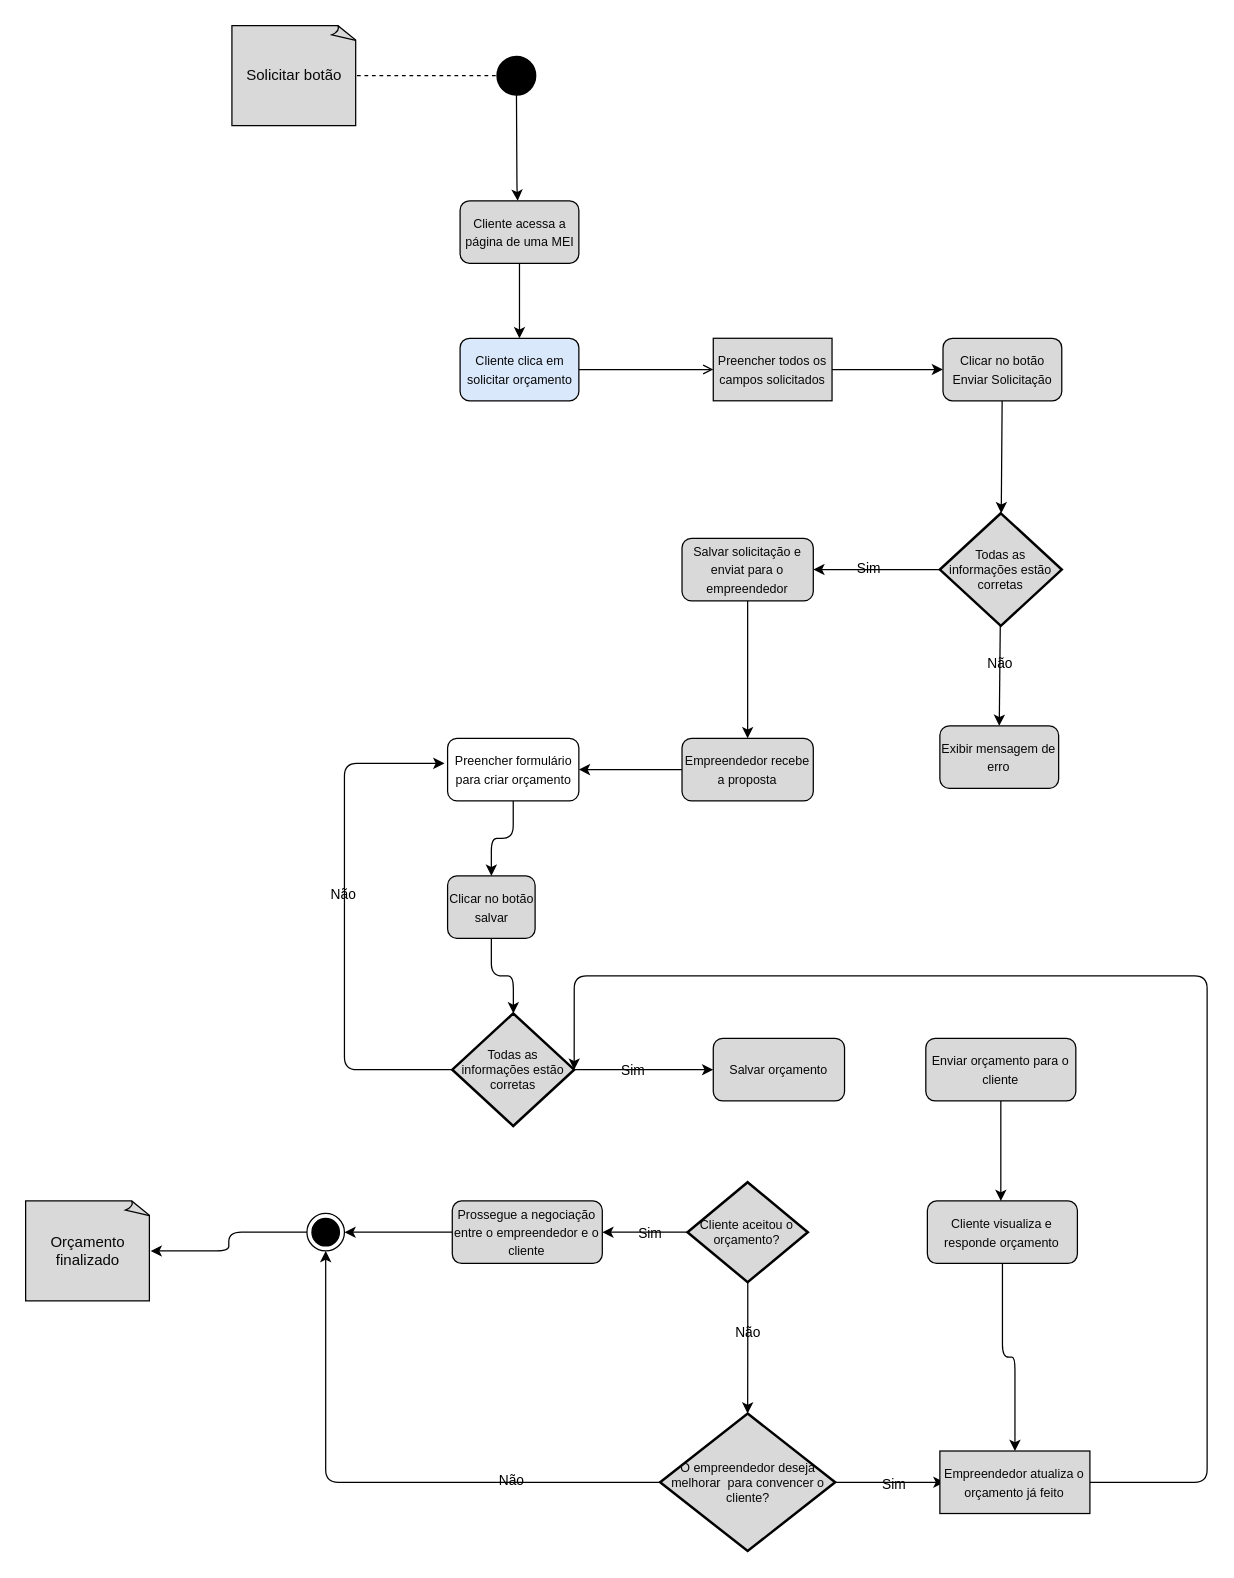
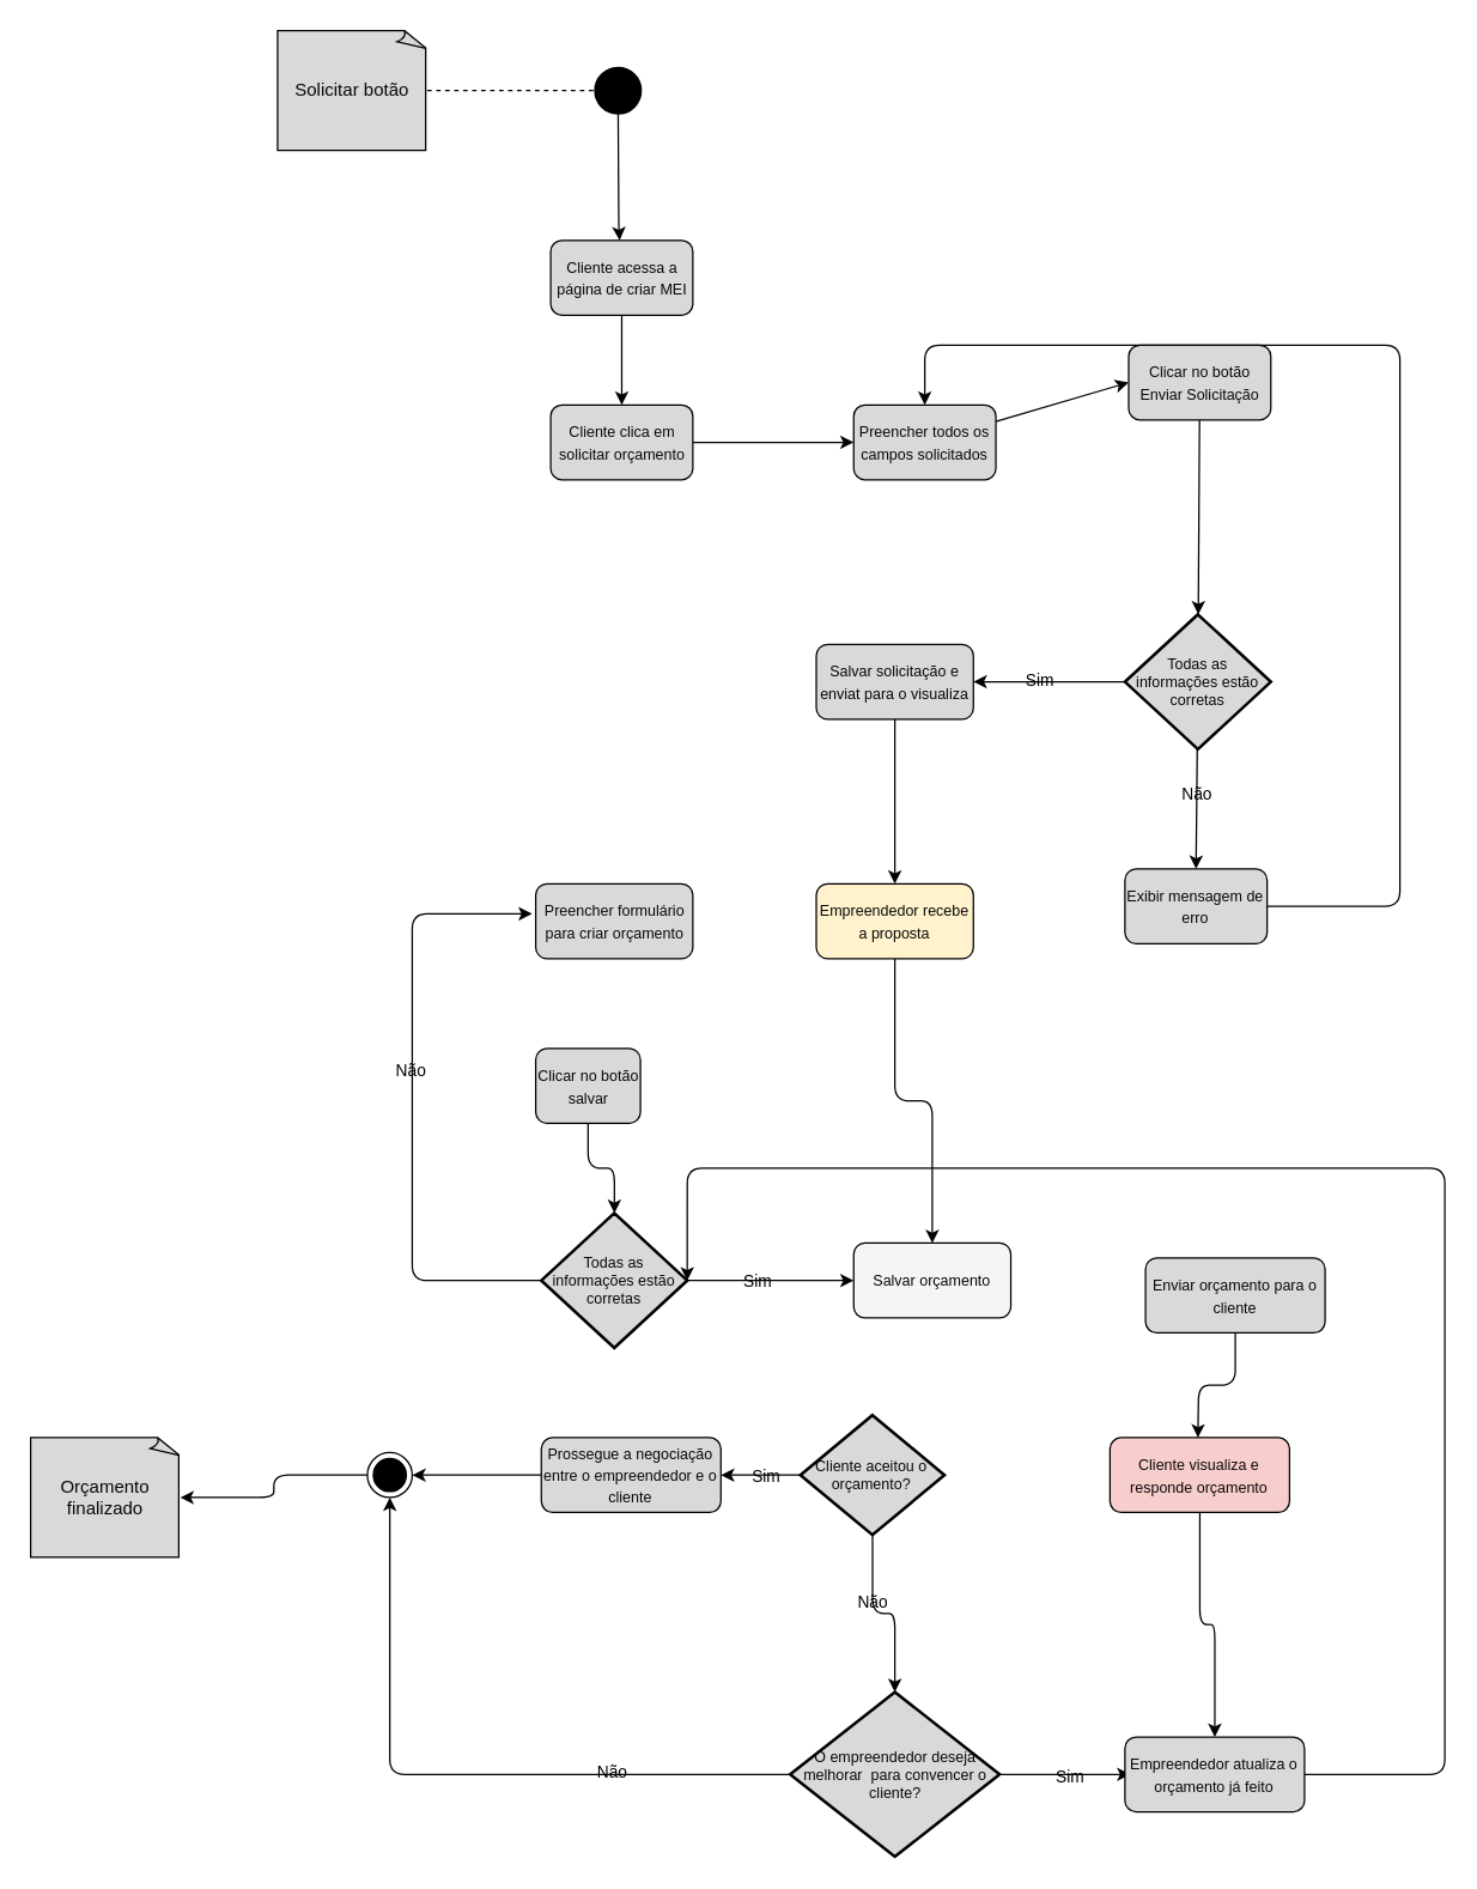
- <mxCell id="7" value="&lt;font style=&quot;font-size: 10px;&quot;&gt;Cliente acessa a página de uma MEI&lt;/font&gt;" style="rounded=1;whiteSpace=wrap;html=1;strokeColor=#000000;fontColor=#080808;fillColor=#D9D9D9;" parent="1" vertex="1"><mxGeometry x="367.5" y="160" width="95" height="50" as="geometry" /></mxCell>
+ <mxCell id="7" value="&lt;font style=&quot;font-size: 10px;&quot;&gt;Cliente acessa a página de criar MEI&lt;/font&gt;" style="rounded=1;whiteSpace=wrap;html=1;strokeColor=#000000;fontColor=#080808;fillColor=#D9D9D9;" parent="1" vertex="1"><mxGeometry x="367.5" y="160" width="95" height="50" as="geometry" /></mxCell>
+ <mxCell id="21" style="edgeStyle=orthogonalEdgeStyle;html=1;entryX=0.5;entryY=0;entryDx=0;entryDy=0;strokeColor=#000000;" edge="1" parent="1" source="22" target="11"><mxGeometry relative="1" as="geometry"><Array as="points"><mxPoint x="935" y="605" /><mxPoint x="935" y="230" /><mxPoint x="618" y="230" /></Array></mxGeometry></mxCell>
- <mxCell id="9" value="&lt;font style=&quot;font-size: 10px;&quot;&gt;Cliente clica em solicitar orçamento&lt;/font&gt;" style="rounded=1;whiteSpace=wrap;html=1;strokeColor=#000000;fontColor=#080808;fillColor=#dae8fc;" parent="1" vertex="1"><mxGeometry x="367.5" y="270" width="95" height="50" as="geometry" /></mxCell>
+ <mxCell id="9" value="&lt;font style=&quot;font-size: 10px;&quot;&gt;Cliente clica em solicitar orçamento&lt;/font&gt;" style="rounded=1;whiteSpace=wrap;html=1;strokeColor=#000000;fontColor=#080808;fillColor=#D9D9D9;" parent="1" vertex="1"><mxGeometry x="367.5" y="270" width="95" height="50" as="geometry" /></mxCell>
- <mxCell id="8" style="edgeStyle=none;html=1;entryX=0;entryY=0.5;entryDx=0;entryDy=0;strokeColor=#000000;endArrow=open;" edge="1" parent="1" source="9" target="11"><mxGeometry relative="1" as="geometry" /></mxCell>
+ <mxCell id="8" style="edgeStyle=none;html=1;entryX=0;entryY=0.5;entryDx=0;entryDy=0;strokeColor=#000000;" edge="1" parent="1" source="9" target="11"><mxGeometry relative="1" as="geometry" /></mxCell>
- <mxCell id="11" value="&lt;font style=&quot;font-size: 10px;&quot;&gt;Preencher todos os campos solicitados&lt;/font&gt;" style="whiteSpace=wrap;html=1;strokeColor=#000000;fontColor=#080808;fillColor=#D9D9D9;rounded=0;" parent="1" vertex="1"><mxGeometry x="570" y="270" width="95" height="50" as="geometry" /></mxCell>
+ <mxCell id="11" value="&lt;font style=&quot;font-size: 10px;&quot;&gt;Preencher todos os campos solicitados&lt;/font&gt;" style="rounded=1;whiteSpace=wrap;html=1;strokeColor=#000000;fontColor=#080808;fillColor=#D9D9D9;" parent="1" vertex="1"><mxGeometry x="570" y="270" width="95" height="50" as="geometry" /></mxCell>
- <mxCell id="13" value="&lt;span style=&quot;font-size: 10px;&quot;&gt;Clicar no botão Enviar Solicitação&lt;/span&gt;" style="rounded=1;whiteSpace=wrap;html=1;strokeColor=#000000;fontColor=#080808;fillColor=#D9D9D9;" parent="1" vertex="1"><mxGeometry x="753.75" y="270" width="95" height="50" as="geometry" /></mxCell>
+ <mxCell id="13" value="&lt;span style=&quot;font-size: 10px;&quot;&gt;Clicar no botão Enviar Solicitação&lt;/span&gt;" style="rounded=1;whiteSpace=wrap;html=1;strokeColor=#000000;fontColor=#080808;fillColor=#D9D9D9;" parent="1" vertex="1"><mxGeometry x="753.75" y="230" width="95" height="50" as="geometry" /></mxCell>
- <mxCell id="20" value="&lt;span style=&quot;font-size: 10px;&quot;&gt;Salvar solicitação e enviat para o empreendedor&lt;/span&gt;" style="rounded=1;whiteSpace=wrap;html=1;strokeColor=#000000;fontColor=#080808;fillColor=#D9D9D9;" parent="1" vertex="1"><mxGeometry x="545" y="430" width="105" height="50" as="geometry" /></mxCell>
+ <mxCell id="20" value="&lt;span style=&quot;font-size: 10px;&quot;&gt;Salvar solicitação e enviat para o visualiza&lt;/span&gt;" style="rounded=1;whiteSpace=wrap;html=1;strokeColor=#000000;fontColor=#080808;fillColor=#D9D9D9;" parent="1" vertex="1"><mxGeometry x="545" y="430" width="105" height="50" as="geometry" /></mxCell>
- <mxCell id="26" value="&lt;span style=&quot;font-size: 10px;&quot;&gt;Preencher formulário para criar orçamento&lt;/span&gt;" style="rounded=1;whiteSpace=wrap;html=1;strokeColor=#000000;fontColor=#080808;fillColor=#ffffff;" vertex="1" parent="1"><mxGeometry x="357.5" y="590" width="105" height="50" as="geometry" /></mxCell>
+ <mxCell id="26" value="&lt;span style=&quot;font-size: 10px;&quot;&gt;Preencher formulário para criar orçamento&lt;/span&gt;" style="rounded=1;whiteSpace=wrap;html=1;strokeColor=#000000;fontColor=#080808;fillColor=#D9D9D9;" vertex="1" parent="1"><mxGeometry x="357.5" y="590" width="105" height="50" as="geometry" /></mxCell>
- <mxCell id="23" style="edgeStyle=orthogonalEdgeStyle;html=1;entryX=1;entryY=0.5;entryDx=0;entryDy=0;strokeColor=#000000;" edge="1" parent="1" source="24" target="26"><mxGeometry relative="1" as="geometry" /></mxCell>
+ <mxCell id="23" style="edgeStyle=orthogonalEdgeStyle;html=1;strokeColor=#000000;" edge="1" parent="1" source="24" target="34"><mxGeometry relative="1" as="geometry" /></mxCell>
- <mxCell id="24" value="&lt;span style=&quot;font-size: 10px;&quot;&gt;Empreendedor recebe a proposta&lt;/span&gt;" style="rounded=1;whiteSpace=wrap;html=1;strokeColor=#000000;fontColor=#080808;fillColor=#D9D9D9;" vertex="1" parent="1"><mxGeometry x="545" y="590" width="105" height="50" as="geometry" /></mxCell>
+ <mxCell id="24" value="&lt;span style=&quot;font-size: 10px;&quot;&gt;Empreendedor recebe a proposta&lt;/span&gt;" style="rounded=1;whiteSpace=wrap;html=1;strokeColor=#000000;fontColor=#080808;fillColor=#fff2cc;" vertex="1" parent="1"><mxGeometry x="545" y="590" width="105" height="50" as="geometry" /></mxCell>
- <mxCell id="25" style="edgeStyle=orthogonalEdgeStyle;html=1;strokeColor=#000000;" edge="1" parent="1" source="26" target="28"><mxGeometry relative="1" as="geometry" /></mxCell>
- <mxCell id="34" value="&lt;span style=&quot;font-size: 10px;&quot;&gt;Salvar orçamento&lt;/span&gt;" style="rounded=1;whiteSpace=wrap;html=1;strokeColor=#000000;fontColor=#080808;fillColor=#D9D9D9;" vertex="1" parent="1"><mxGeometry x="570" y="830" width="105" height="50" as="geometry" /></mxCell>
+ <mxCell id="34" value="&lt;span style=&quot;font-size: 10px;&quot;&gt;Salvar orçamento&lt;/span&gt;" style="rounded=1;whiteSpace=wrap;html=1;strokeColor=#000000;fontColor=#080808;fillColor=#f5f5f5;" vertex="1" parent="1"><mxGeometry x="570" y="830" width="105" height="50" as="geometry" /></mxCell>
- <mxCell id="36" value="&lt;span style=&quot;font-size: 10px;&quot;&gt;Enviar orçamento para o cliente&lt;/span&gt;" style="rounded=1;whiteSpace=wrap;html=1;strokeColor=#000000;fontColor=#080808;fillColor=#D9D9D9;" vertex="1" parent="1"><mxGeometry x="740" y="830" width="120" height="50" as="geometry" /></mxCell>
+ <mxCell id="36" value="&lt;span style=&quot;font-size: 10px;&quot;&gt;Enviar orçamento para o cliente&lt;/span&gt;" style="rounded=1;whiteSpace=wrap;html=1;strokeColor=#000000;fontColor=#080808;fillColor=#D9D9D9;" vertex="1" parent="1"><mxGeometry x="765" y="840" width="120" height="50" as="geometry" /></mxCell>
- <mxCell id="43" value="Cliente aceitou o orçamento?" style="strokeWidth=2;html=1;shape=mxgraph.flowchart.decision;whiteSpace=wrap;strokeColor=#000000;fontSize=10;fontColor=#080808;fillColor=#D9D9D9;" vertex="1" parent="1"><mxGeometry x="549.38" y="945" width="96.25" height="80" as="geometry" /></mxCell>
+ <mxCell id="43" value="Cliente aceitou o orçamento?" style="strokeWidth=2;html=1;shape=mxgraph.flowchart.decision;whiteSpace=wrap;strokeColor=#000000;fontSize=10;fontColor=#080808;fillColor=#D9D9D9;" vertex="1" parent="1"><mxGeometry x="534.38" y="945" width="96.25" height="80" as="geometry" /></mxCell>
- <mxCell id="38" value="&lt;span style=&quot;font-size: 10px;&quot;&gt;Cliente visualiza e responde orçamento&lt;/span&gt;" style="rounded=1;whiteSpace=wrap;html=1;strokeColor=#000000;fontColor=#080808;fillColor=#D9D9D9;" vertex="1" parent="1"><mxGeometry x="741.25" y="960" width="120" height="50" as="geometry" /></mxCell>
+ <mxCell id="38" value="&lt;span style=&quot;font-size: 10px;&quot;&gt;Cliente visualiza e responde orçamento&lt;/span&gt;" style="rounded=1;whiteSpace=wrap;html=1;strokeColor=#000000;fontColor=#080808;fillColor=#f8cecc;" vertex="1" parent="1"><mxGeometry x="741.25" y="960" width="120" height="50" as="geometry" /></mxCell>
- <mxCell id="54" value="&lt;span style=&quot;font-size: 10px;&quot;&gt;Empreendedor atualiza o orçamento já feito&lt;/span&gt;" style="whiteSpace=wrap;html=1;strokeColor=#000000;fontColor=#080808;fillColor=#D9D9D9;rounded=0;" vertex="1" parent="1"><mxGeometry x="751.25" y="1160" width="120" height="50" as="geometry" /></mxCell>
+ <mxCell id="54" value="&lt;span style=&quot;font-size: 10px;&quot;&gt;Empreendedor atualiza o orçamento já feito&lt;/span&gt;" style="rounded=1;whiteSpace=wrap;html=1;strokeColor=#000000;fontColor=#080808;fillColor=#D9D9D9;" vertex="1" parent="1"><mxGeometry x="751.25" y="1160" width="120" height="50" as="geometry" /></mxCell>
